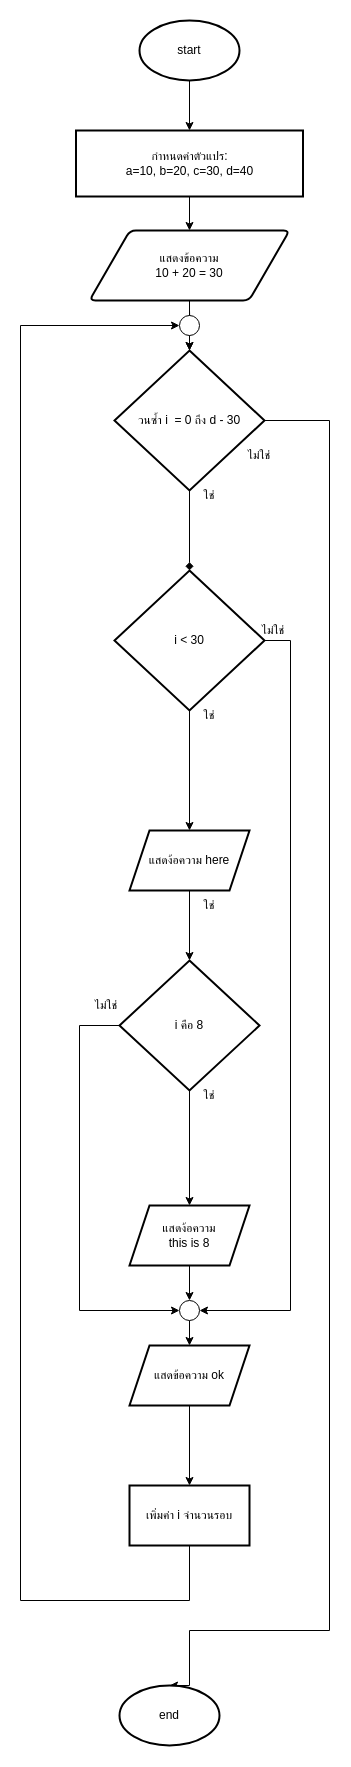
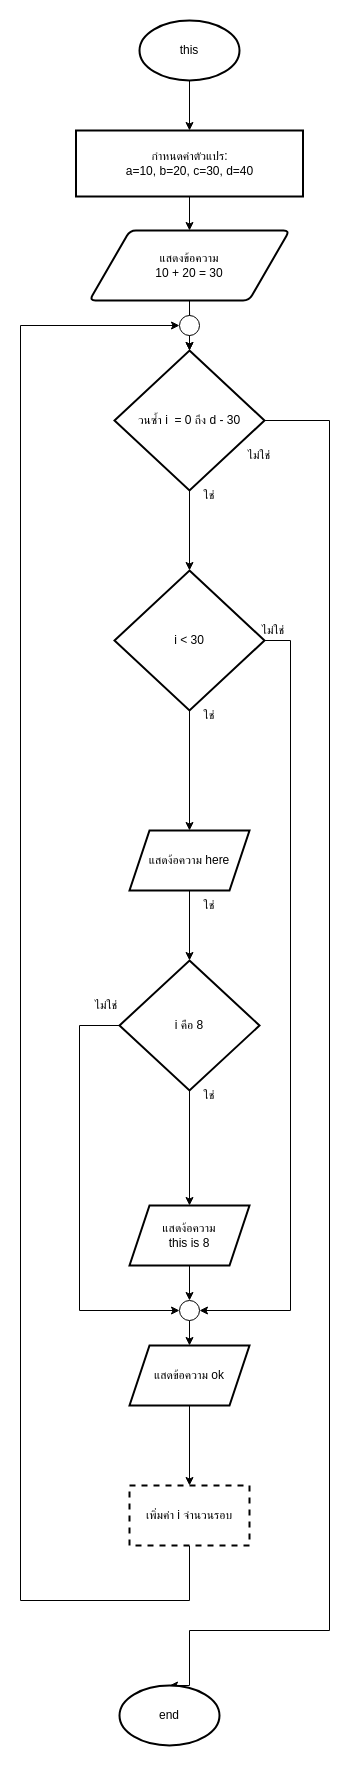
- <mxCell id="3" value="start" style="strokeWidth=2;html=1;shape=mxgraph.flowchart.start_1;whiteSpace=wrap;" vertex="1" parent="1"><mxGeometry x="139" y="20" width="100" height="60" as="geometry" /></mxCell>
+ <mxCell id="3" value="this" style="strokeWidth=2;html=1;shape=mxgraph.flowchart.start_1;whiteSpace=wrap;" vertex="1" parent="1"><mxGeometry x="139" y="20" width="100" height="60" as="geometry" /></mxCell>
- <mxCell id="9" value="" style="edgeStyle=orthogonalEdgeStyle;rounded=0;orthogonalLoop=1;jettySize=auto;html=1;endArrow=diamond;" edge="1" parent="1" source="11" target="14"><mxGeometry relative="1" as="geometry" /></mxCell>
+ <mxCell id="9" value="" style="edgeStyle=orthogonalEdgeStyle;rounded=0;orthogonalLoop=1;jettySize=auto;html=1;" edge="1" parent="1" source="11" target="14"><mxGeometry relative="1" as="geometry" /></mxCell>
- <mxCell id="34" value="เพิ่มค่า i จำนวนรอบ" style="whiteSpace=wrap;html=1;strokeWidth=2;" vertex="1" parent="1"><mxGeometry x="129" y="1485" width="120" height="60" as="geometry" /></mxCell>
+ <mxCell id="34" value="เพิ่มค่า i จำนวนรอบ" style="whiteSpace=wrap;html=1;strokeWidth=2;dashed=1;" vertex="1" parent="1"><mxGeometry x="129" y="1485" width="120" height="60" as="geometry" /></mxCell>
